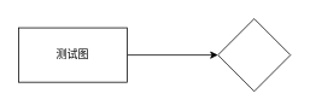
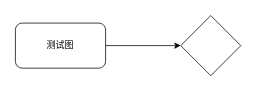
- <mxCell id="3" value="测试图" style="rounded=0;whiteSpace=wrap;html=1;" vertex="1" parent="1"><mxGeometry x="20" y="30" width="120" height="60" as="geometry" /></mxCell>
+ <mxCell id="3" value="测试图" style="whiteSpace=wrap;html=1;rounded=1;" vertex="1" parent="1"><mxGeometry x="20" y="30" width="120" height="60" as="geometry" /></mxCell>
